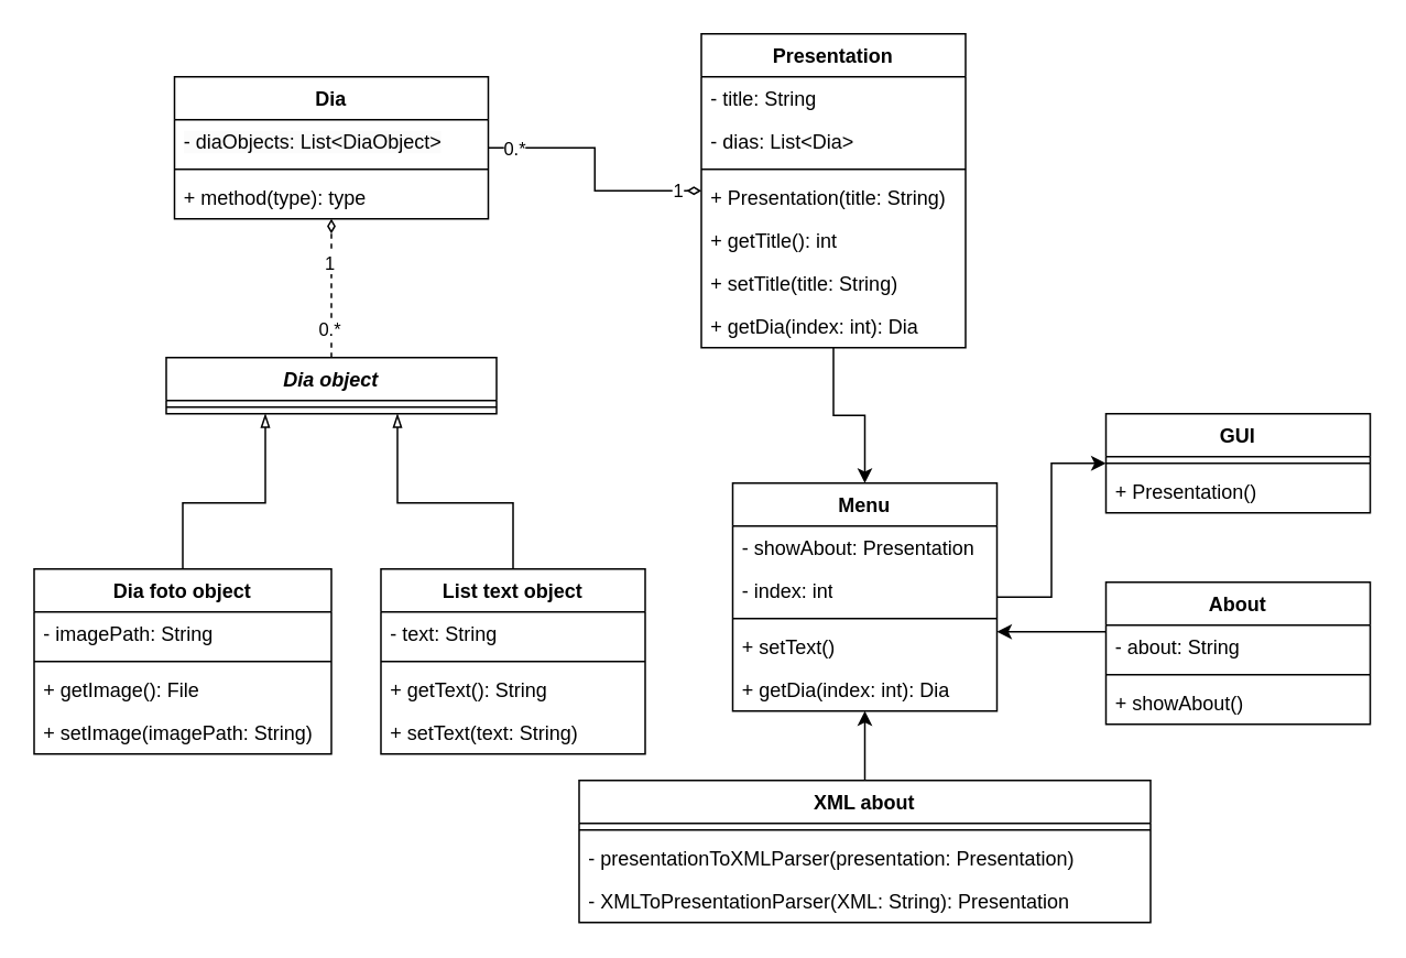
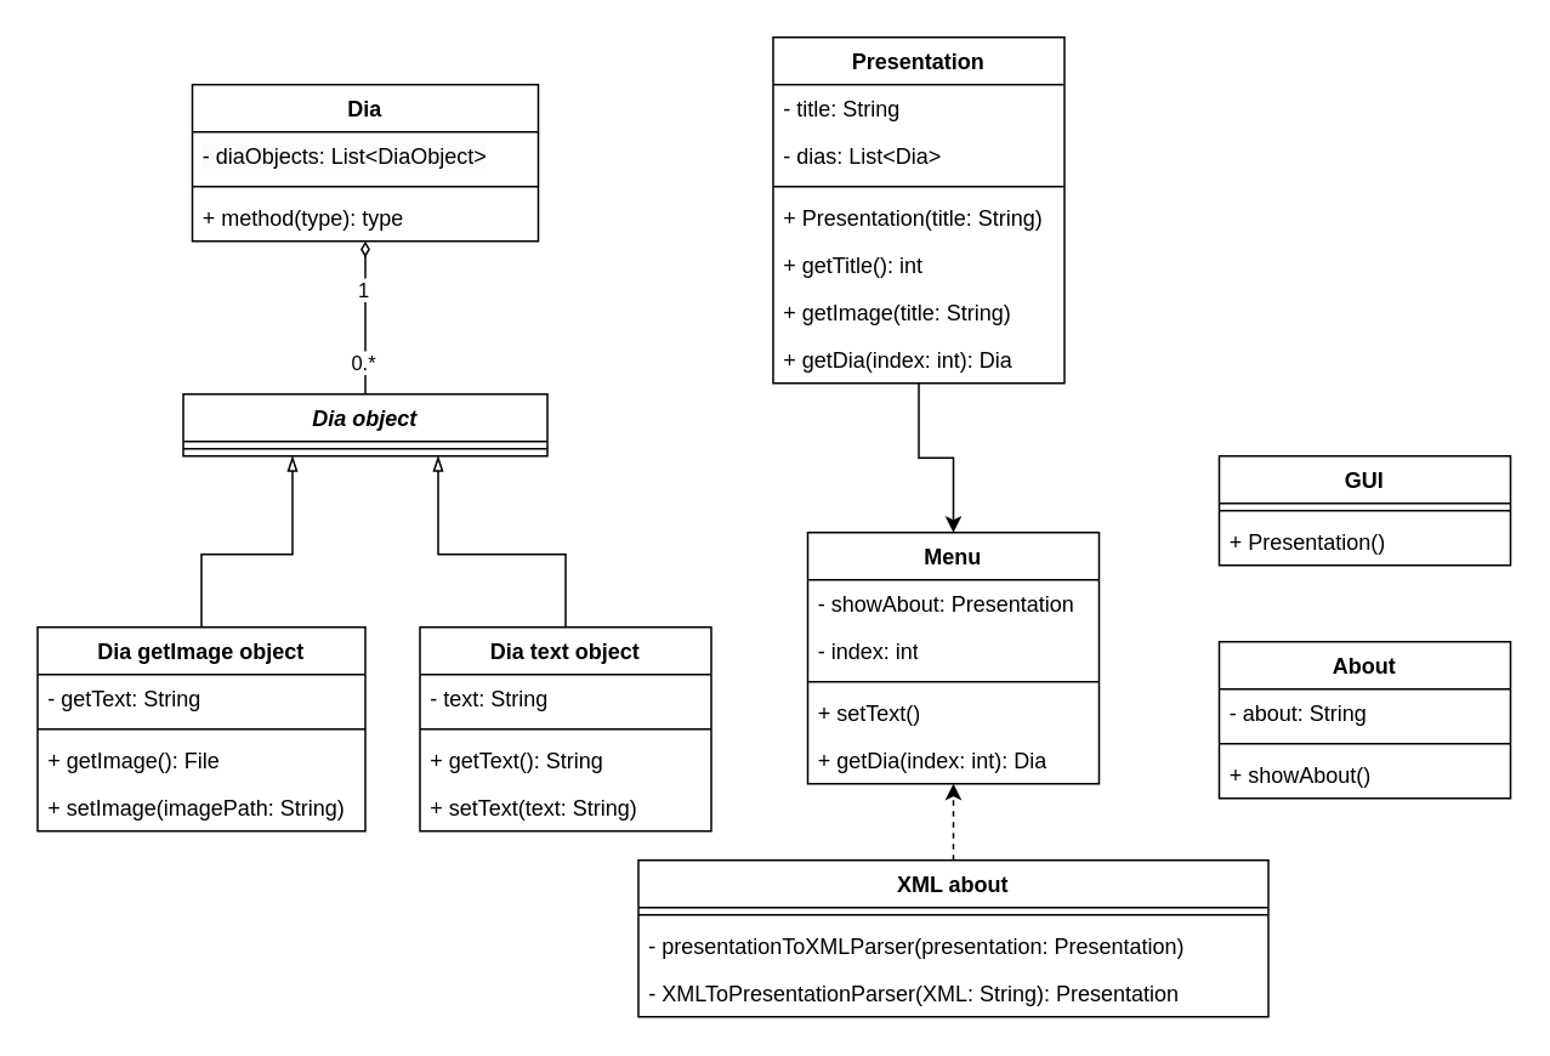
- <mxCell id="41" value="1" style="edgeStyle=orthogonalEdgeStyle;rounded=0;orthogonalLoop=1;jettySize=auto;html=1;endArrow=diamondThin;endFill=0;" edge="1" parent="1" source="43" target="11"><mxGeometry x="0.819" relative="1" as="geometry"><mxPoint as="offset" /></mxGeometry></mxCell>
- <mxCell id="42" value="0.*" style="edgeLabel;html=1;align=center;verticalAlign=middle;resizable=0;points=[];" vertex="1" connectable="0" parent="41"><mxGeometry x="0.742" y="1" relative="1" as="geometry"><mxPoint x="-94" y="-25" as="offset" /></mxGeometry></mxCell>
- <mxCell id="17" value="+ setTitle(title: String)" style="text;strokeColor=none;fillColor=none;align=left;verticalAlign=top;spacingLeft=4;spacingRight=4;overflow=hidden;rotatable=0;points=[[0,0.5],[1,0.5]];portConstraint=eastwest;whiteSpace=wrap;html=1;" vertex="1" parent="11"><mxGeometry y="138" width="160" height="26" as="geometry" /></mxCell>
+ <mxCell id="17" value="+ getImage(title: String)" style="text;strokeColor=none;fillColor=none;align=left;verticalAlign=top;spacingLeft=4;spacingRight=4;overflow=hidden;rotatable=0;points=[[0,0.5],[1,0.5]];portConstraint=eastwest;whiteSpace=wrap;html=1;" vertex="1" parent="11"><mxGeometry y="138" width="160" height="26" as="geometry" /></mxCell>
- <mxCell id="2" style="edgeStyle=orthogonalEdgeStyle;rounded=0;orthogonalLoop=1;jettySize=auto;html=1;endArrow=diamondThin;endFill=0;targetPerimeterSpacing=0;dashed=1;" edge="1" parent="1" source="3" target="43"><mxGeometry relative="1" as="geometry"><mxPoint x="220" y="106" as="targetPoint" /></mxGeometry></mxCell>
+ <mxCell id="2" style="edgeStyle=orthogonalEdgeStyle;rounded=0;orthogonalLoop=1;jettySize=auto;html=1;endArrow=diamondThin;endFill=0;targetPerimeterSpacing=0;" edge="1" parent="1" source="3" target="43"><mxGeometry relative="1" as="geometry"><mxPoint x="220" y="106" as="targetPoint" /></mxGeometry></mxCell>
- <mxCell id="34" style="edgeStyle=orthogonalEdgeStyle;rounded=0;orthogonalLoop=1;jettySize=auto;html=1;" edge="1" parent="1" source="35" target="31"><mxGeometry relative="1" as="geometry" /></mxCell>
- <mxCell id="20" value="Dia foto object" style="swimlane;fontStyle=1;align=center;verticalAlign=top;childLayout=stackLayout;horizontal=1;startSize=26;horizontalStack=0;resizeParent=1;resizeParentMax=0;resizeLast=0;collapsible=1;marginBottom=0;whiteSpace=wrap;html=1;" vertex="1" parent="1"><mxGeometry x="20" y="344" width="180" height="112" as="geometry" /></mxCell>
+ <mxCell id="20" value="Dia getImage object" style="swimlane;fontStyle=1;align=center;verticalAlign=top;childLayout=stackLayout;horizontal=1;startSize=26;horizontalStack=0;resizeParent=1;resizeParentMax=0;resizeLast=0;collapsible=1;marginBottom=0;whiteSpace=wrap;html=1;" vertex="1" parent="1"><mxGeometry x="20" y="344" width="180" height="112" as="geometry" /></mxCell>
- <mxCell id="26" value="List text object" style="swimlane;fontStyle=1;align=center;verticalAlign=top;childLayout=stackLayout;horizontal=1;startSize=26;horizontalStack=0;resizeParent=1;resizeParentMax=0;resizeLast=0;collapsible=1;marginBottom=0;whiteSpace=wrap;html=1;" vertex="1" parent="1"><mxGeometry x="230" y="344" width="160" height="112" as="geometry" /></mxCell>
+ <mxCell id="26" value="Dia text object" style="swimlane;fontStyle=1;align=center;verticalAlign=top;childLayout=stackLayout;horizontal=1;startSize=26;horizontalStack=0;resizeParent=1;resizeParentMax=0;resizeLast=0;collapsible=1;marginBottom=0;whiteSpace=wrap;html=1;" vertex="1" parent="1"><mxGeometry x="230" y="344" width="160" height="112" as="geometry" /></mxCell>
- <mxCell id="47" style="edgeStyle=orthogonalEdgeStyle;rounded=0;orthogonalLoop=1;jettySize=auto;html=1;" edge="1" parent="1" source="48" target="35"><mxGeometry relative="1" as="geometry"><Array as="points"><mxPoint x="629" y="382" /><mxPoint x="629" y="382" /></Array></mxGeometry></mxCell>
- <mxCell id="21" value="- imagePath: String" style="text;strokeColor=none;fillColor=none;align=left;verticalAlign=top;spacingLeft=4;spacingRight=4;overflow=hidden;rotatable=0;points=[[0,0.5],[1,0.5]];portConstraint=eastwest;whiteSpace=wrap;html=1;" vertex="1" parent="20"><mxGeometry y="26" width="180" height="26" as="geometry" /></mxCell>
+ <mxCell id="21" value="- getText: String" style="text;strokeColor=none;fillColor=none;align=left;verticalAlign=top;spacingLeft=4;spacingRight=4;overflow=hidden;rotatable=0;points=[[0,0.5],[1,0.5]];portConstraint=eastwest;whiteSpace=wrap;html=1;" vertex="1" parent="20"><mxGeometry y="26" width="180" height="26" as="geometry" /></mxCell>
- <mxCell id="5" style="edgeStyle=orthogonalEdgeStyle;rounded=0;orthogonalLoop=1;jettySize=auto;html=1;" edge="1" parent="1" source="6" target="35"><mxGeometry relative="1" as="geometry" /></mxCell>
+ <mxCell id="5" style="edgeStyle=orthogonalEdgeStyle;rounded=0;orthogonalLoop=1;jettySize=auto;html=1;dashed=1;" edge="1" parent="1" source="6" target="35"><mxGeometry relative="1" as="geometry" /></mxCell>
